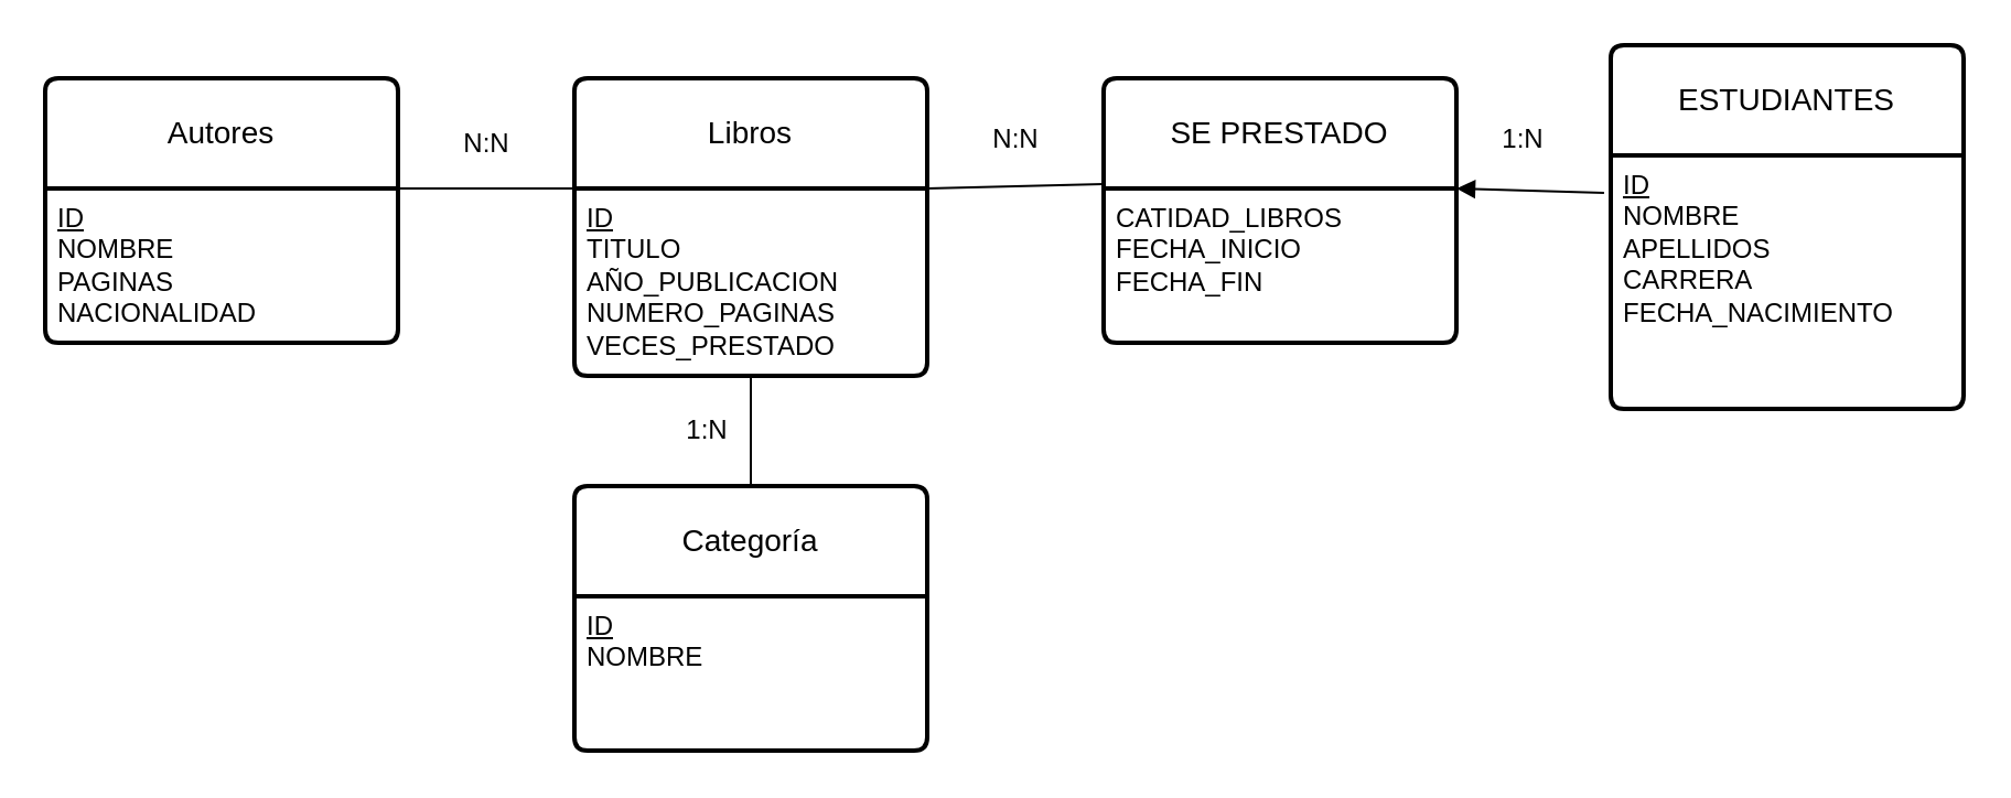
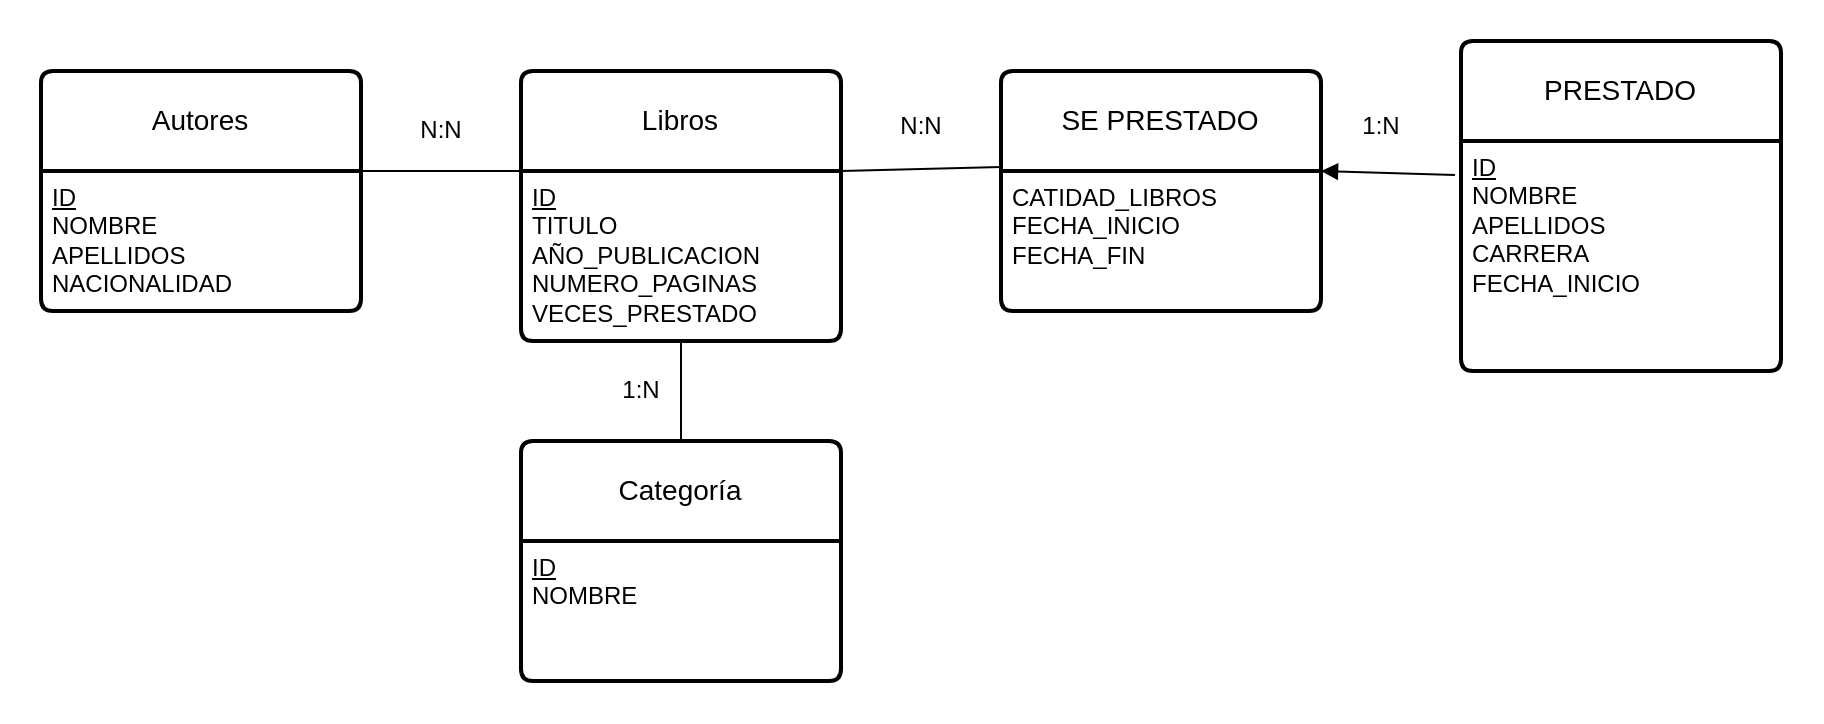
- <mxCell id="8" value="ESTUDIANTES" style="swimlane;childLayout=stackLayout;horizontal=1;startSize=50;horizontalStack=0;rounded=1;fontSize=14;fontStyle=0;strokeWidth=2;resizeParent=0;resizeLast=1;shadow=0;dashed=0;align=center;arcSize=4;whiteSpace=wrap;html=1;" vertex="1" parent="1"><mxGeometry x="730" y="20" width="160" height="165" as="geometry" /></mxCell>
+ <mxCell id="8" value="PRESTADO" style="swimlane;childLayout=stackLayout;horizontal=1;startSize=50;horizontalStack=0;rounded=1;fontSize=14;fontStyle=0;strokeWidth=2;resizeParent=0;resizeLast=1;shadow=0;dashed=0;align=center;arcSize=4;whiteSpace=wrap;html=1;" vertex="1" parent="1"><mxGeometry x="730" y="20" width="160" height="165" as="geometry" /></mxCell>
- <mxCell id="9" value="&lt;u&gt;ID&lt;/u&gt;&lt;div&gt;NOMBRE&lt;/div&gt;&lt;div&gt;APELLIDOS&lt;/div&gt;&lt;div&gt;CARRERA&lt;/div&gt;&lt;div&gt;FECHA_NACIMIENTO&lt;/div&gt;" style="align=left;strokeColor=none;fillColor=none;spacingLeft=4;fontSize=12;verticalAlign=top;resizable=0;rotatable=0;part=1;html=1;" vertex="1" parent="8"><mxGeometry y="50" width="160" height="115" as="geometry" /></mxCell>
+ <mxCell id="9" value="&lt;u&gt;ID&lt;/u&gt;&lt;div&gt;NOMBRE&lt;/div&gt;&lt;div&gt;APELLIDOS&lt;/div&gt;&lt;div&gt;CARRERA&lt;/div&gt;&lt;div&gt;FECHA_INICIO&lt;/div&gt;" style="align=left;strokeColor=none;fillColor=none;spacingLeft=4;fontSize=12;verticalAlign=top;resizable=0;rotatable=0;part=1;html=1;" vertex="1" parent="8"><mxGeometry y="50" width="160" height="115" as="geometry" /></mxCell>
- <mxCell id="5" value="&lt;u&gt;ID&lt;/u&gt;&lt;div&gt;NOMBRE&lt;/div&gt;&lt;div&gt;PAGINAS&lt;/div&gt;&lt;div&gt;NACIONALIDAD&lt;/div&gt;" style="align=left;strokeColor=none;fillColor=none;spacingLeft=4;fontSize=12;verticalAlign=top;resizable=0;rotatable=0;part=1;html=1;" vertex="1" parent="4"><mxGeometry y="50" width="160" height="70" as="geometry" /></mxCell>
+ <mxCell id="5" value="&lt;u&gt;ID&lt;/u&gt;&lt;div&gt;NOMBRE&lt;/div&gt;&lt;div&gt;APELLIDOS&lt;/div&gt;&lt;div&gt;NACIONALIDAD&lt;/div&gt;" style="align=left;strokeColor=none;fillColor=none;spacingLeft=4;fontSize=12;verticalAlign=top;resizable=0;rotatable=0;part=1;html=1;" vertex="1" parent="4"><mxGeometry y="50" width="160" height="70" as="geometry" /></mxCell>
